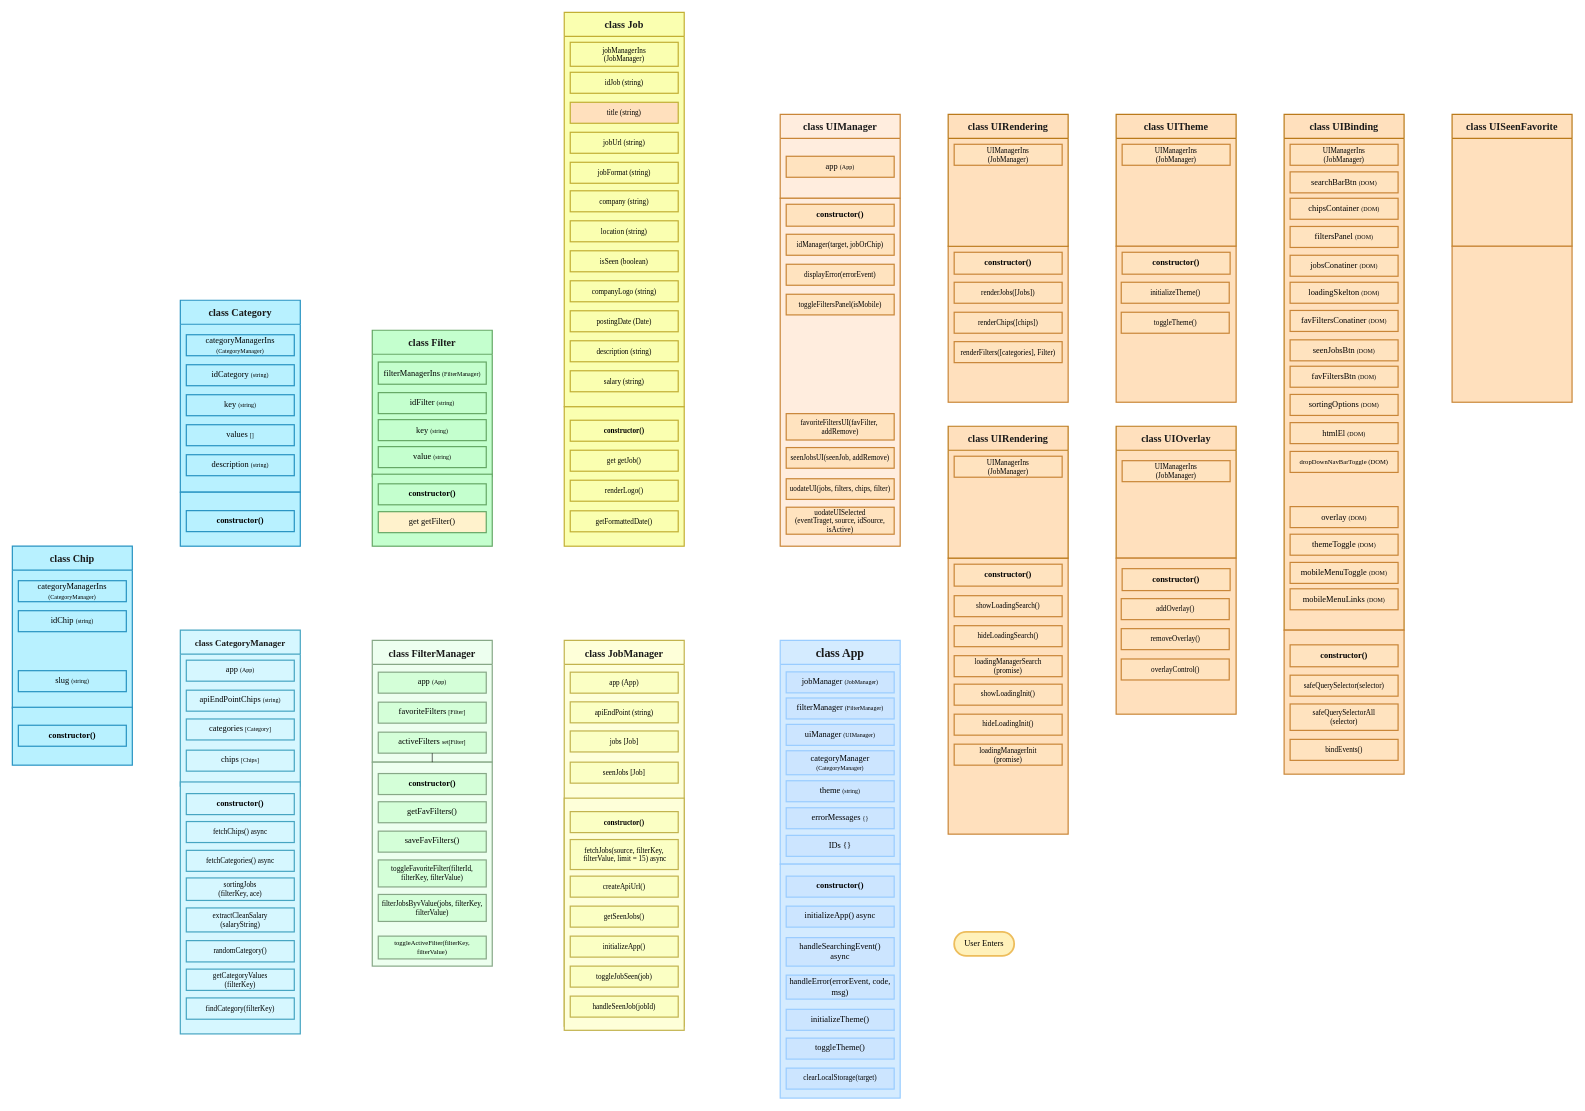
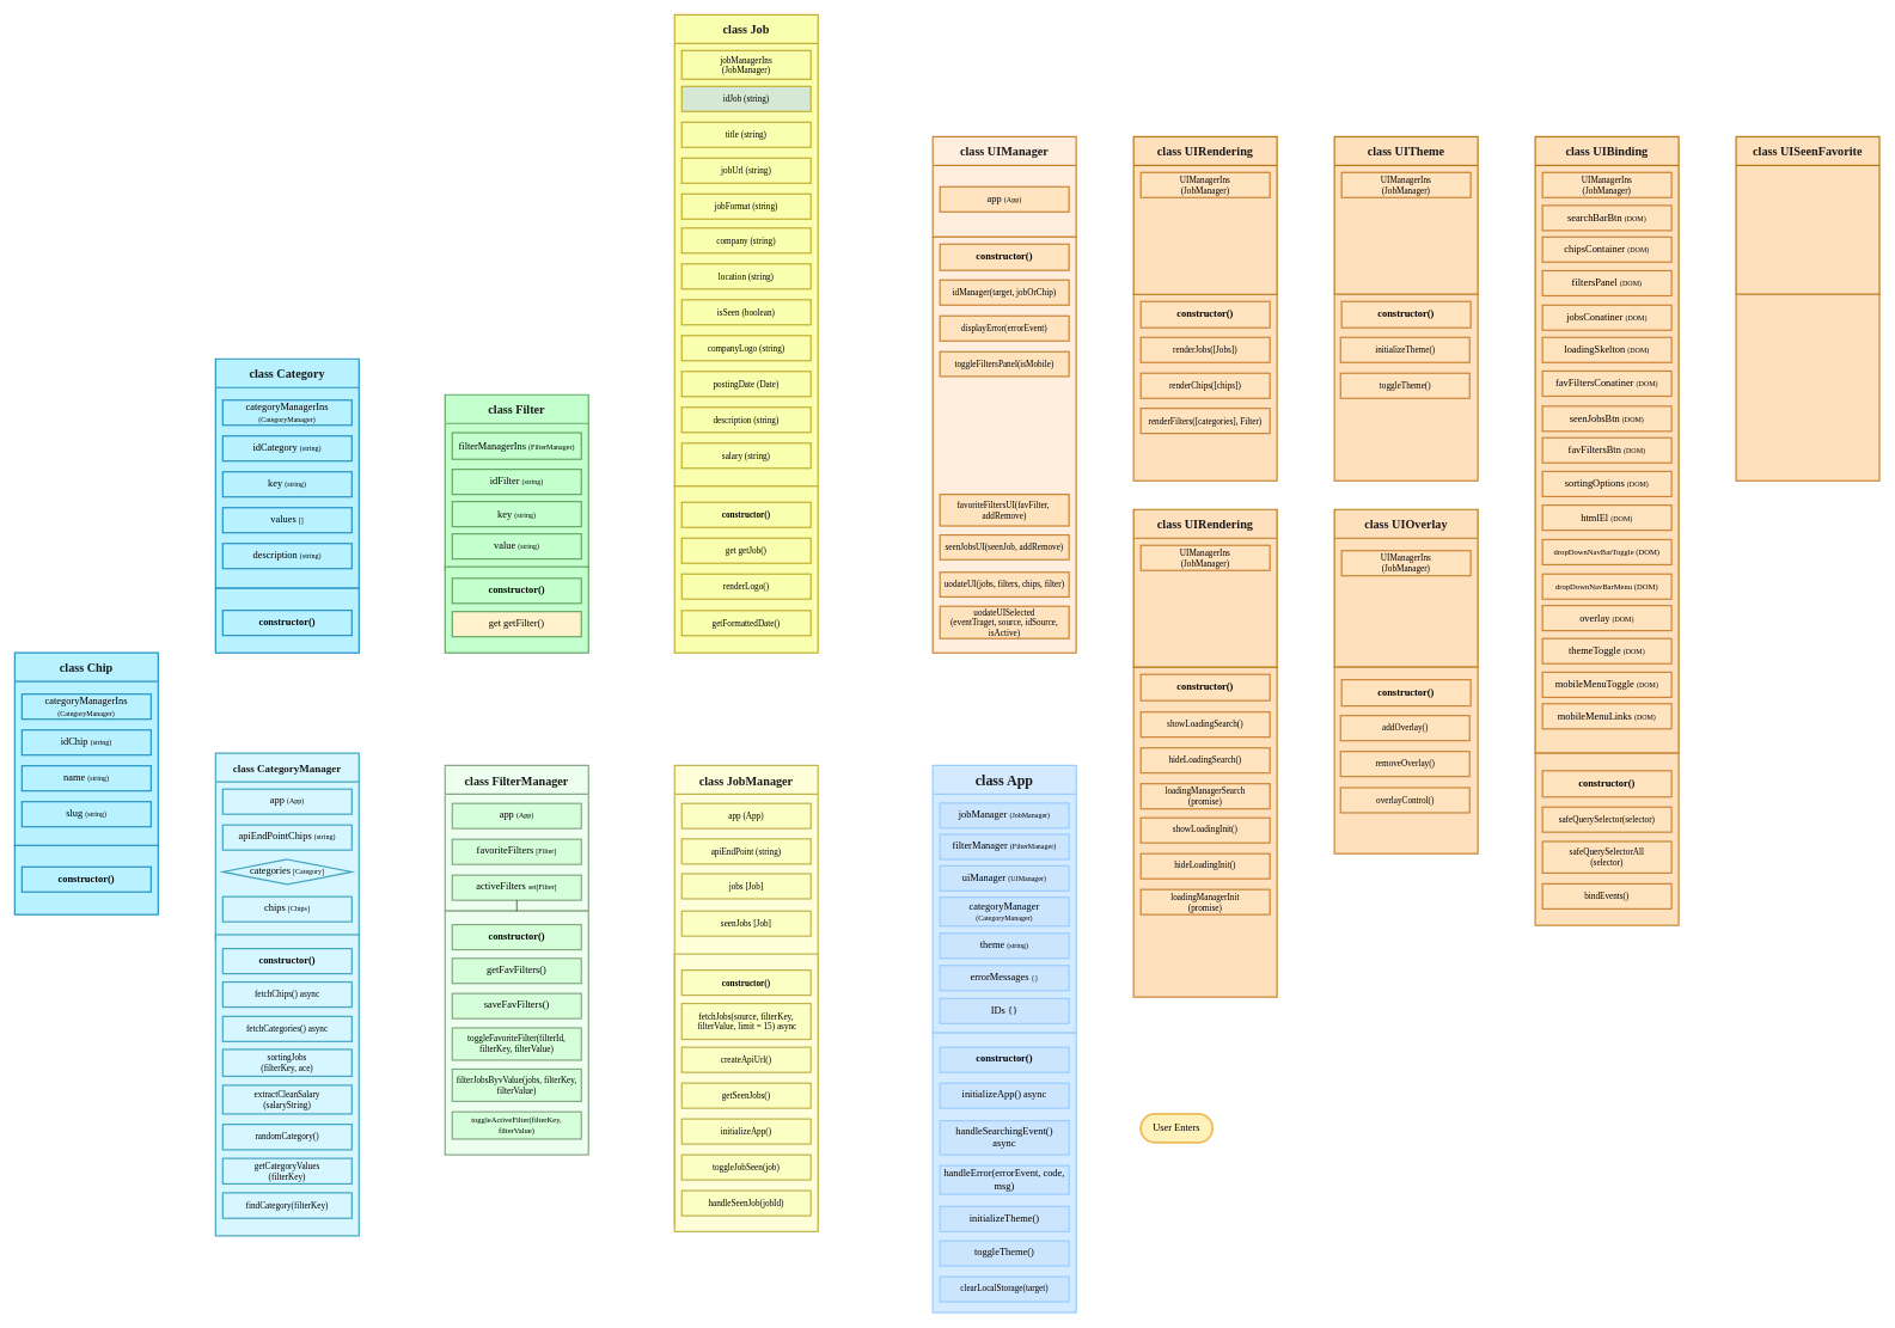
- <mxCell id="37" value="idJob (string)" style="rounded=0;strokeWidth=2;fontFamily=Parkinsans;fontSize=12;fontSource=https%3A%2F%2Ffonts.googleapis.com%2Fcss%3Ffamily%3DParkinsans;fillColor=#FAFFB0;fontColor=#000000;strokeColor=#C2AF34;fontStyle=0;" parent="36" vertex="1"><mxGeometry x="10" y="99.998" width="180" height="34.988" as="geometry" /></mxCell>
+ <mxCell id="37" value="idJob (string)" style="rounded=0;strokeWidth=2;fontFamily=Parkinsans;fontSize=12;fontSource=https%3A%2F%2Ffonts.googleapis.com%2Fcss%3Ffamily%3DParkinsans;fillColor=#d5e8d4;fontColor=#000000;strokeColor=#C2AF34;fontStyle=0;" parent="36" vertex="1"><mxGeometry x="10" y="99.998" width="180" height="34.988" as="geometry" /></mxCell>
- <mxCell id="38" value="title (string)" style="rounded=0;strokeWidth=2;fontFamily=Parkinsans;fontSize=12;fontSource=https%3A%2F%2Ffonts.googleapis.com%2Fcss%3Ffamily%3DParkinsans;fillColor=#ffe0bd;fontColor=#000000;strokeColor=#C2AF34;fontStyle=0;" parent="36" vertex="1"><mxGeometry x="10" y="149.998" width="180" height="34.988" as="geometry" /></mxCell>
+ <mxCell id="38" value="title (string)" style="rounded=0;strokeWidth=2;fontFamily=Parkinsans;fontSize=12;fontSource=https%3A%2F%2Ffonts.googleapis.com%2Fcss%3Ffamily%3DParkinsans;fillColor=#FAFFB0;fontColor=#000000;strokeColor=#C2AF34;fontStyle=0;" parent="36" vertex="1"><mxGeometry x="10" y="149.998" width="180" height="34.988" as="geometry" /></mxCell>
+ <mxCell id="135" value="&lt;font style=&quot;font-size: 11px;&quot;&gt;dropDownNavBarMenu&amp;nbsp;&lt;/font&gt;&lt;font style=&quot;font-size: 11px;&quot;&gt;(DOM)&lt;/font&gt;" style="rounded=0;whiteSpace=wrap;html=1;strokeWidth=2;fontFamily=Parkinsans;fontSize=11;fontSource=https%3A%2F%2Ffonts.googleapis.com%2Fcss%3Ffamily%3DParkinsans;fillColor=#FFE3BF;fontColor=#000000;strokeColor=#C98638;container=0;" parent="121" vertex="1"><mxGeometry x="10" y="609.998" width="180" height="34.988" as="geometry" /></mxCell>
+ <mxCell id="95" value="&lt;font style=&quot;font-size: 14px;&quot;&gt;name&amp;nbsp;&lt;/font&gt;&lt;font style=&quot;font-size: 10px;&quot;&gt;(string)&lt;/font&gt;" style="rounded=0;whiteSpace=wrap;html=1;strokeWidth=2;fontFamily=Parkinsans;fontSize=12;fontSource=https%3A%2F%2Ffonts.googleapis.com%2Fcss%3Ffamily%3DParkinsans;fillColor=#B8F1FF;fontColor=#000000;strokeColor=#2793C2;" parent="93" vertex="1"><mxGeometry x="10" y="157.508" width="180" height="34.988" as="geometry" /></mxCell>
- <mxCell id="60" value="&lt;font style=&quot;font-size: 14px;&quot;&gt;categories&amp;nbsp;&lt;/font&gt;&lt;font style=&quot;font-size: 10px;&quot;&gt;[Category]&lt;/font&gt;" style="rounded=0;whiteSpace=wrap;html=1;strokeWidth=2;fontFamily=Parkinsans;fontSize=12;fontSource=https%3A%2F%2Ffonts.googleapis.com%2Fcss%3Ffamily%3DParkinsans;fillColor=#D6F7FF;fontColor=#000000;strokeColor=#46A5C2;" parent="59" vertex="1"><mxGeometry x="10" y="147.998" width="180" height="34.988" as="geometry" /></mxCell>
+ <mxCell id="60" value="&lt;font style=&quot;font-size: 14px;&quot;&gt;categories&amp;nbsp;&lt;/font&gt;&lt;font style=&quot;font-size: 10px;&quot;&gt;[Category]&lt;/font&gt;" style="rhombus;whiteSpace=wrap;html=1;strokeWidth=2;fontFamily=Parkinsans;fontSize=12;fontSource=https%3A%2F%2Ffonts.googleapis.com%2Fcss%3Ffamily%3DParkinsans;fillColor=#D6F7FF;fontColor=#000000;strokeColor=#46A5C2;" parent="59" vertex="1"><mxGeometry x="10" y="147.998" width="180" height="34.988" as="geometry" /></mxCell>
- <mxCell id="109" value="&lt;span style=&quot;font-size: 11px;&quot;&gt;toggleActiveFilter(&lt;/span&gt;&lt;span style=&quot;font-size: 11px;&quot;&gt;filterKey, filterValue&lt;/span&gt;&lt;span style=&quot;font-size: 11px;&quot;&gt;)&lt;/span&gt;" style="rounded=0;whiteSpace=wrap;html=1;strokeWidth=2;fontFamily=Parkinsans;fontSize=11;fontSource=https%3A%2F%2Ffonts.googleapis.com%2Fcss%3Ffamily%3DParkinsans;fillColor=#D4FFD8;fontColor=#000000;strokeColor=#87A887;fontStyle=0" parent="1" vertex="1"><mxGeometry x="630" y="1560" width="180" height="37.99" as="geometry" /></mxCell>
+ <mxCell id="109" value="&lt;span style=&quot;font-size: 11px;&quot;&gt;toggleActiveFilter(&lt;/span&gt;&lt;span style=&quot;font-size: 11px;&quot;&gt;filterKey, filterValue&lt;/span&gt;&lt;span style=&quot;font-size: 11px;&quot;&gt;)&lt;/span&gt;" style="rounded=0;whiteSpace=wrap;html=1;strokeWidth=2;fontFamily=Parkinsans;fontSize=11;fontSource=https%3A%2F%2Ffonts.googleapis.com%2Fcss%3Ffamily%3DParkinsans;fillColor=#D4FFD8;fontColor=#000000;strokeColor=#87A887;fontStyle=0" parent="1" vertex="1"><mxGeometry x="630" y="1550" width="180" height="37.99" as="geometry" /></mxCell>
